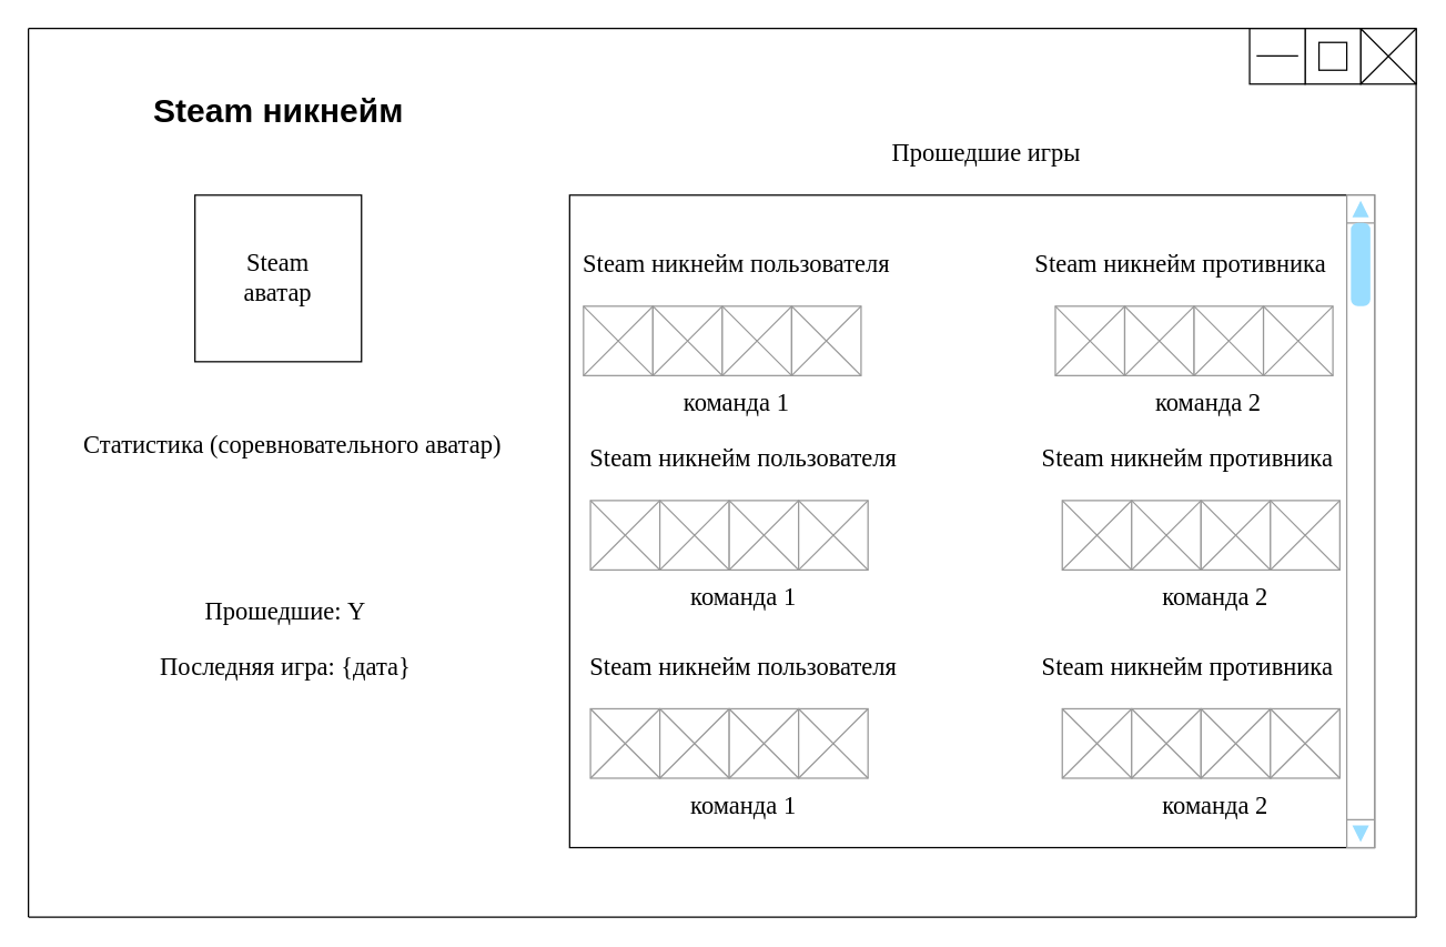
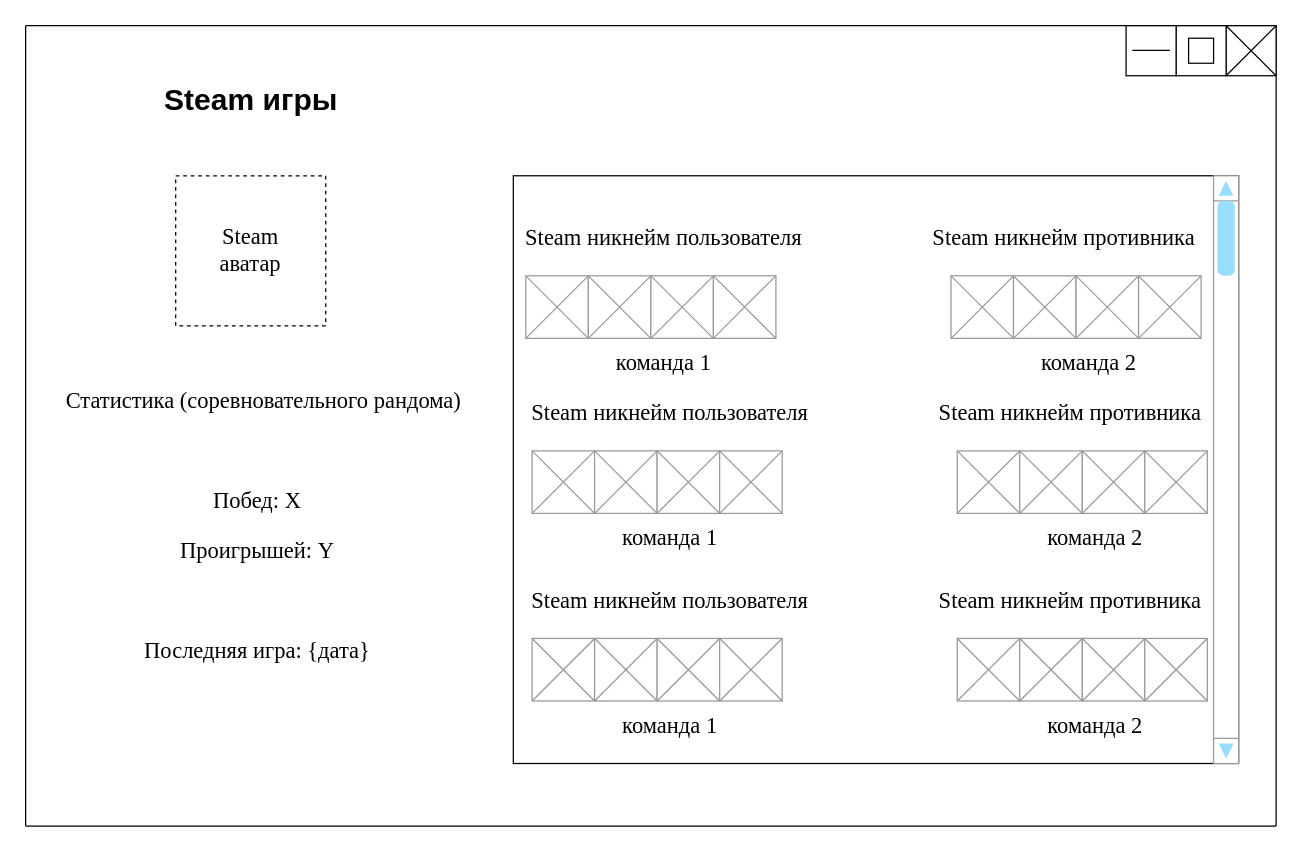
- <mxCell id="14" value="Steam никнейм" style="text;strokeColor=none;fillColor=none;html=1;fontSize=24;fontStyle=1;verticalAlign=middle;align=center;" vertex="1" parent="1"><mxGeometry x="20" y="60" width="360" height="40" as="geometry" /></mxCell>
+ <mxCell id="14" value="Steam игры" style="text;strokeColor=none;fillColor=none;html=1;fontSize=24;fontStyle=1;verticalAlign=middle;align=center;" vertex="1" parent="1"><mxGeometry x="20" y="60" width="360" height="40" as="geometry" /></mxCell>
- <mxCell id="18" value="Прошедшие игры" style="text;html=1;align=center;verticalAlign=middle;resizable=0;points=[];autosize=1;strokeColor=none;fillColor=none;fontSize=18;fontFamily=Times New Roman;" vertex="1" parent="1"><mxGeometry x="630" y="90" width="160" height="40" as="geometry" /></mxCell>
- <mxCell id="15" value="&lt;font face=&quot;Times New Roman&quot; style=&quot;font-size: 18px;&quot;&gt;Steam&lt;br&gt;аватар&lt;/font&gt;" style="rounded=0;whiteSpace=wrap;html=1;" vertex="1" parent="1"><mxGeometry x="140" y="140" width="120" height="120" as="geometry" /></mxCell>
+ <mxCell id="15" value="&lt;font face=&quot;Times New Roman&quot; style=&quot;font-size: 18px;&quot;&gt;Steam&lt;br&gt;аватар&lt;/font&gt;" style="rounded=0;whiteSpace=wrap;html=1;dashed=1;" vertex="1" parent="1"><mxGeometry x="140" y="140" width="120" height="120" as="geometry" /></mxCell>
- <mxCell id="16" value="Статистика (соревновательного аватар)" style="text;html=1;align=center;verticalAlign=middle;resizable=0;points=[];autosize=1;strokeColor=none;fillColor=none;fontSize=18;fontFamily=Times New Roman;" vertex="1" parent="1"><mxGeometry x="40" y="300" width="340" height="40" as="geometry" /></mxCell>
+ <mxCell id="16" value="Статистика (соревновательного рандома)" style="text;html=1;align=center;verticalAlign=middle;resizable=0;points=[];autosize=1;strokeColor=none;fillColor=none;fontSize=18;fontFamily=Times New Roman;" vertex="1" parent="1"><mxGeometry x="40" y="300" width="340" height="40" as="geometry" /></mxCell>
+ <mxCell id="19" value="Побед: X" style="text;html=1;align=center;verticalAlign=middle;resizable=0;points=[];autosize=1;strokeColor=none;fillColor=none;fontSize=18;fontFamily=Times New Roman;" vertex="1" parent="1"><mxGeometry x="160" y="380" width="90" height="40" as="geometry" /></mxCell>
- <mxCell id="20" value="Прошедшие: Y" style="text;html=1;align=center;verticalAlign=middle;resizable=0;points=[];autosize=1;strokeColor=none;fillColor=none;fontSize=18;fontFamily=Times New Roman;" vertex="1" parent="1"><mxGeometry x="130" y="420" width="150" height="40" as="geometry" /></mxCell>
+ <mxCell id="20" value="Проигрышей: Y" style="text;html=1;align=center;verticalAlign=middle;resizable=0;points=[];autosize=1;strokeColor=none;fillColor=none;fontSize=18;fontFamily=Times New Roman;" vertex="1" parent="1"><mxGeometry x="130" y="420" width="150" height="40" as="geometry" /></mxCell>
- <mxCell id="21" value="Последняя игра: {дата}" style="text;html=1;align=center;verticalAlign=middle;resizable=0;points=[];autosize=1;strokeColor=none;fillColor=none;fontSize=18;fontFamily=Times New Roman;" vertex="1" parent="1"><mxGeometry x="105" y="460" width="200" height="40" as="geometry" /></mxCell>
+ <mxCell id="21" value="Последняя игра: {дата}" style="text;html=1;align=center;verticalAlign=middle;resizable=0;points=[];autosize=1;strokeColor=none;fillColor=none;fontSize=18;fontFamily=Times New Roman;" vertex="1" parent="1"><mxGeometry x="105" y="500" width="200" height="40" as="geometry" /></mxCell>
